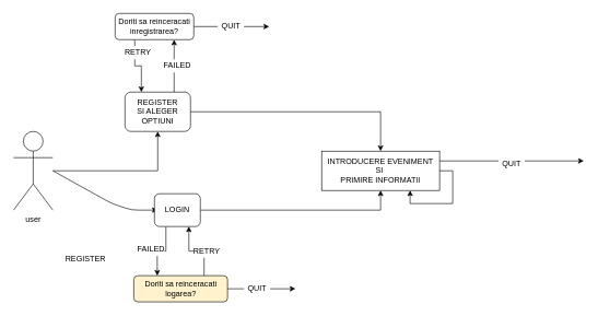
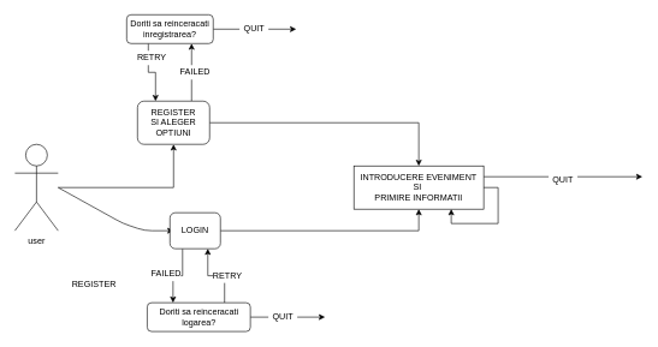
- <mxCell id="13" value="Doriti sa reinceracati logarea?" style="rounded=1;whiteSpace=wrap;html=1;fillColor=#fff2cc;" parent="1" vertex="1"><mxGeometry x="203.5" y="420" width="143" height="40" as="geometry" /></mxCell>
+ <mxCell id="13" value="Doriti sa reinceracati logarea?" style="rounded=1;whiteSpace=wrap;html=1;" parent="1" vertex="1"><mxGeometry x="203.5" y="420" width="143" height="40" as="geometry" /></mxCell>
